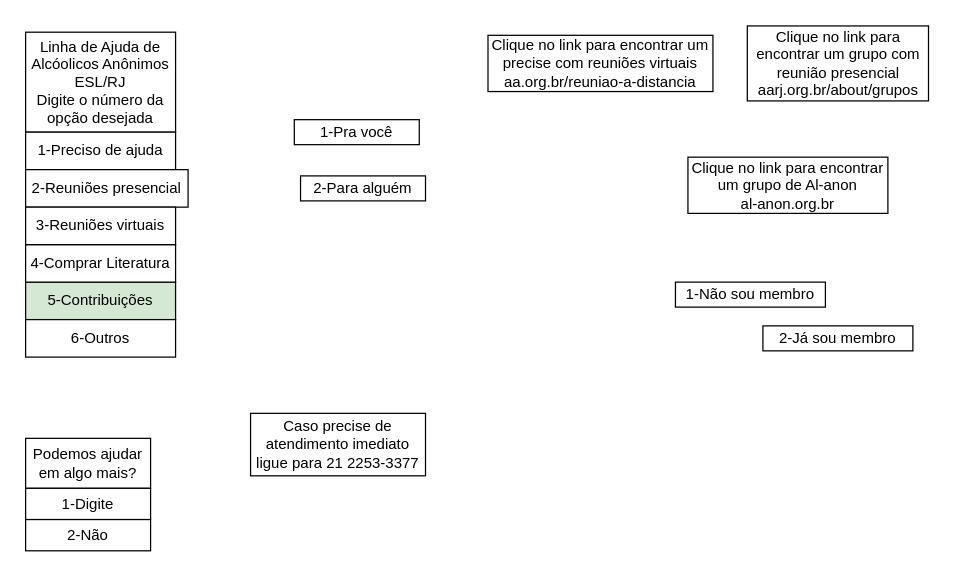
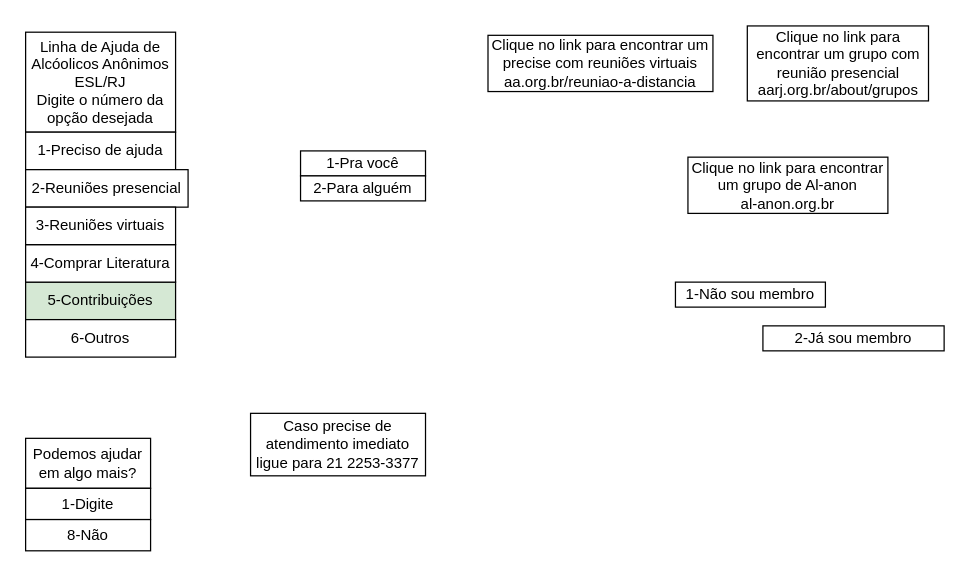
- <mxCell id="17" value="1-Pra você" style="rounded=0;whiteSpace=wrap;html=1;" vertex="1" parent="1"><mxGeometry x="235" y="95" width="100" height="20" as="geometry" /></mxCell>
+ <mxCell id="17" value="1-Pra você" style="rounded=0;whiteSpace=wrap;html=1;" vertex="1" parent="1"><mxGeometry x="240" y="120" width="100" height="20" as="geometry" /></mxCell>
- <mxCell id="19" value="2-Já sou membro" style="rounded=0;whiteSpace=wrap;html=1;" vertex="1" parent="1"><mxGeometry x="610" y="260" width="120" height="20" as="geometry" /></mxCell>
+ <mxCell id="19" value="2-Já sou membro" style="rounded=0;whiteSpace=wrap;html=1;" vertex="1" parent="1"><mxGeometry x="610" y="260" width="145" height="20" as="geometry" /></mxCell>
- <mxCell id="16" value="2-Não" style="rounded=0;whiteSpace=wrap;html=1;" vertex="1" parent="1"><mxGeometry x="20" y="415" width="100" height="25" as="geometry" /></mxCell>
+ <mxCell id="16" value="8-Não" style="rounded=0;whiteSpace=wrap;html=1;" vertex="1" parent="1"><mxGeometry x="20" y="415" width="100" height="25" as="geometry" /></mxCell>
